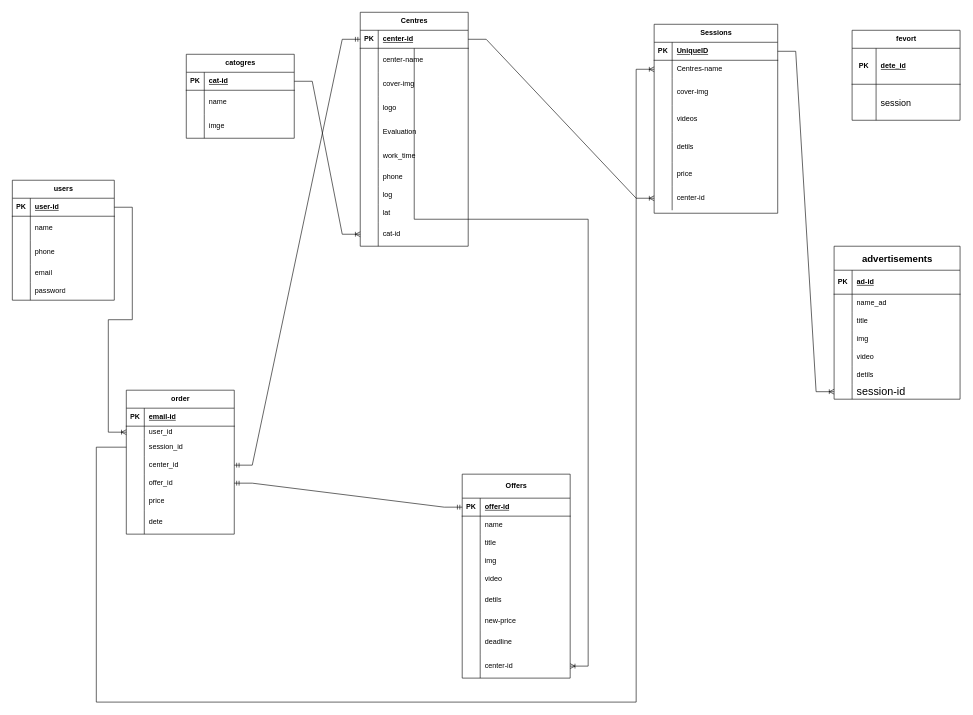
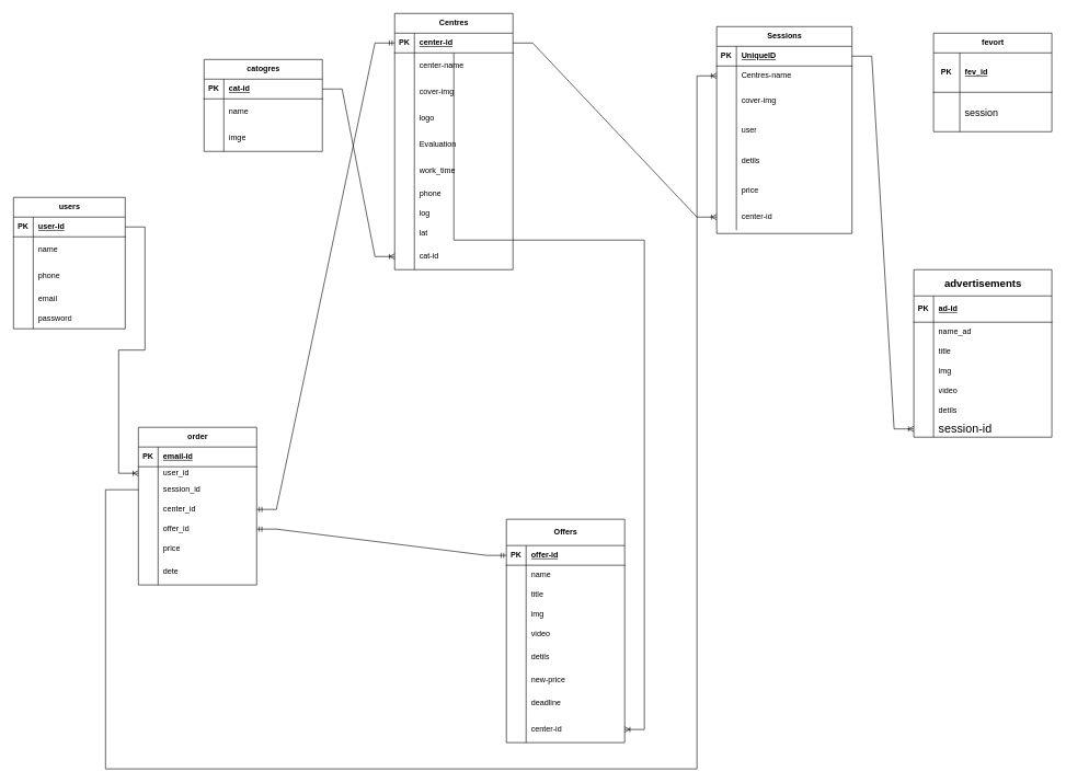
- <mxCell id="164" value="dete_id" style="shape=partialRectangle;connectable=0;fillColor=none;top=0;left=0;bottom=0;right=0;align=left;spacingLeft=6;fontStyle=5;overflow=hidden;whiteSpace=wrap;html=1;" vertex="1" parent="162"><mxGeometry x="40" width="140" height="60" as="geometry"><mxRectangle width="140" height="60" as="alternateBounds" /></mxGeometry></mxCell>
+ <mxCell id="164" value="fev_id" style="shape=partialRectangle;connectable=0;fillColor=none;top=0;left=0;bottom=0;right=0;align=left;spacingLeft=6;fontStyle=5;overflow=hidden;whiteSpace=wrap;html=1;" vertex="1" parent="162"><mxGeometry x="40" width="140" height="60" as="geometry"><mxRectangle width="140" height="60" as="alternateBounds" /></mxGeometry></mxCell>
- <mxCell id="71" value="videos" style="shape=partialRectangle;connectable=0;fillColor=none;top=0;left=0;bottom=0;right=0;align=left;spacingLeft=6;overflow=hidden;whiteSpace=wrap;html=1;" parent="69" vertex="1"><mxGeometry x="30" width="176" height="45" as="geometry"><mxRectangle width="176" height="45" as="alternateBounds" /></mxGeometry></mxCell>
+ <mxCell id="71" value="user" style="shape=partialRectangle;connectable=0;fillColor=none;top=0;left=0;bottom=0;right=0;align=left;spacingLeft=6;overflow=hidden;whiteSpace=wrap;html=1;" parent="69" vertex="1"><mxGeometry x="30" width="176" height="45" as="geometry"><mxRectangle width="176" height="45" as="alternateBounds" /></mxGeometry></mxCell>
